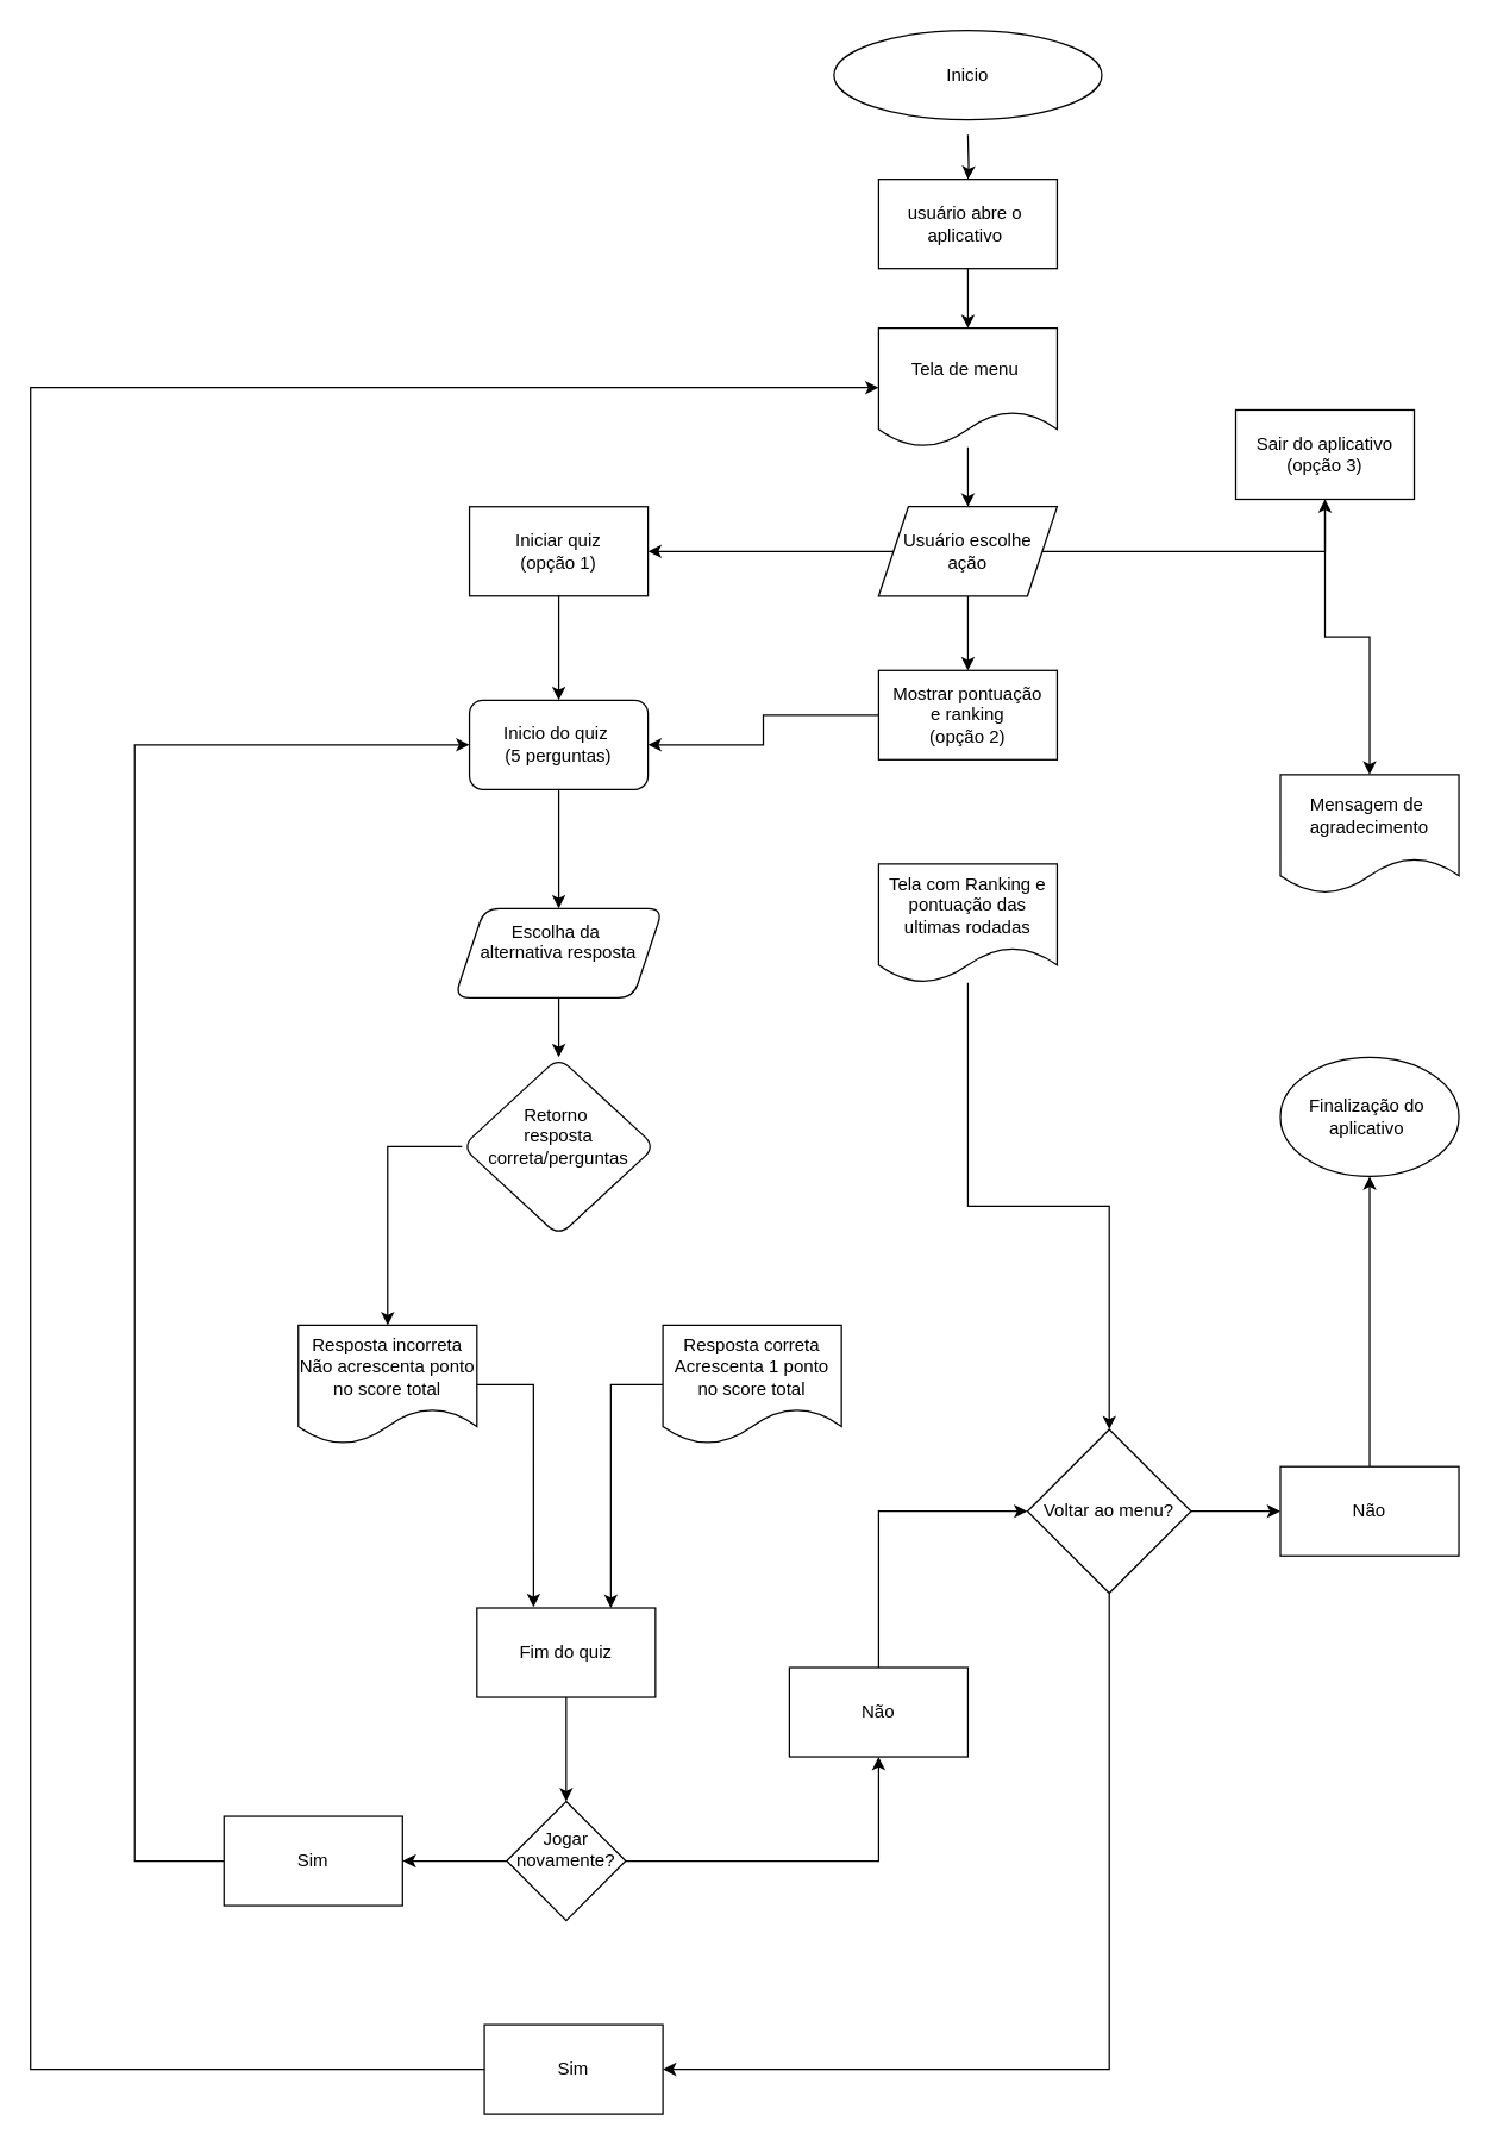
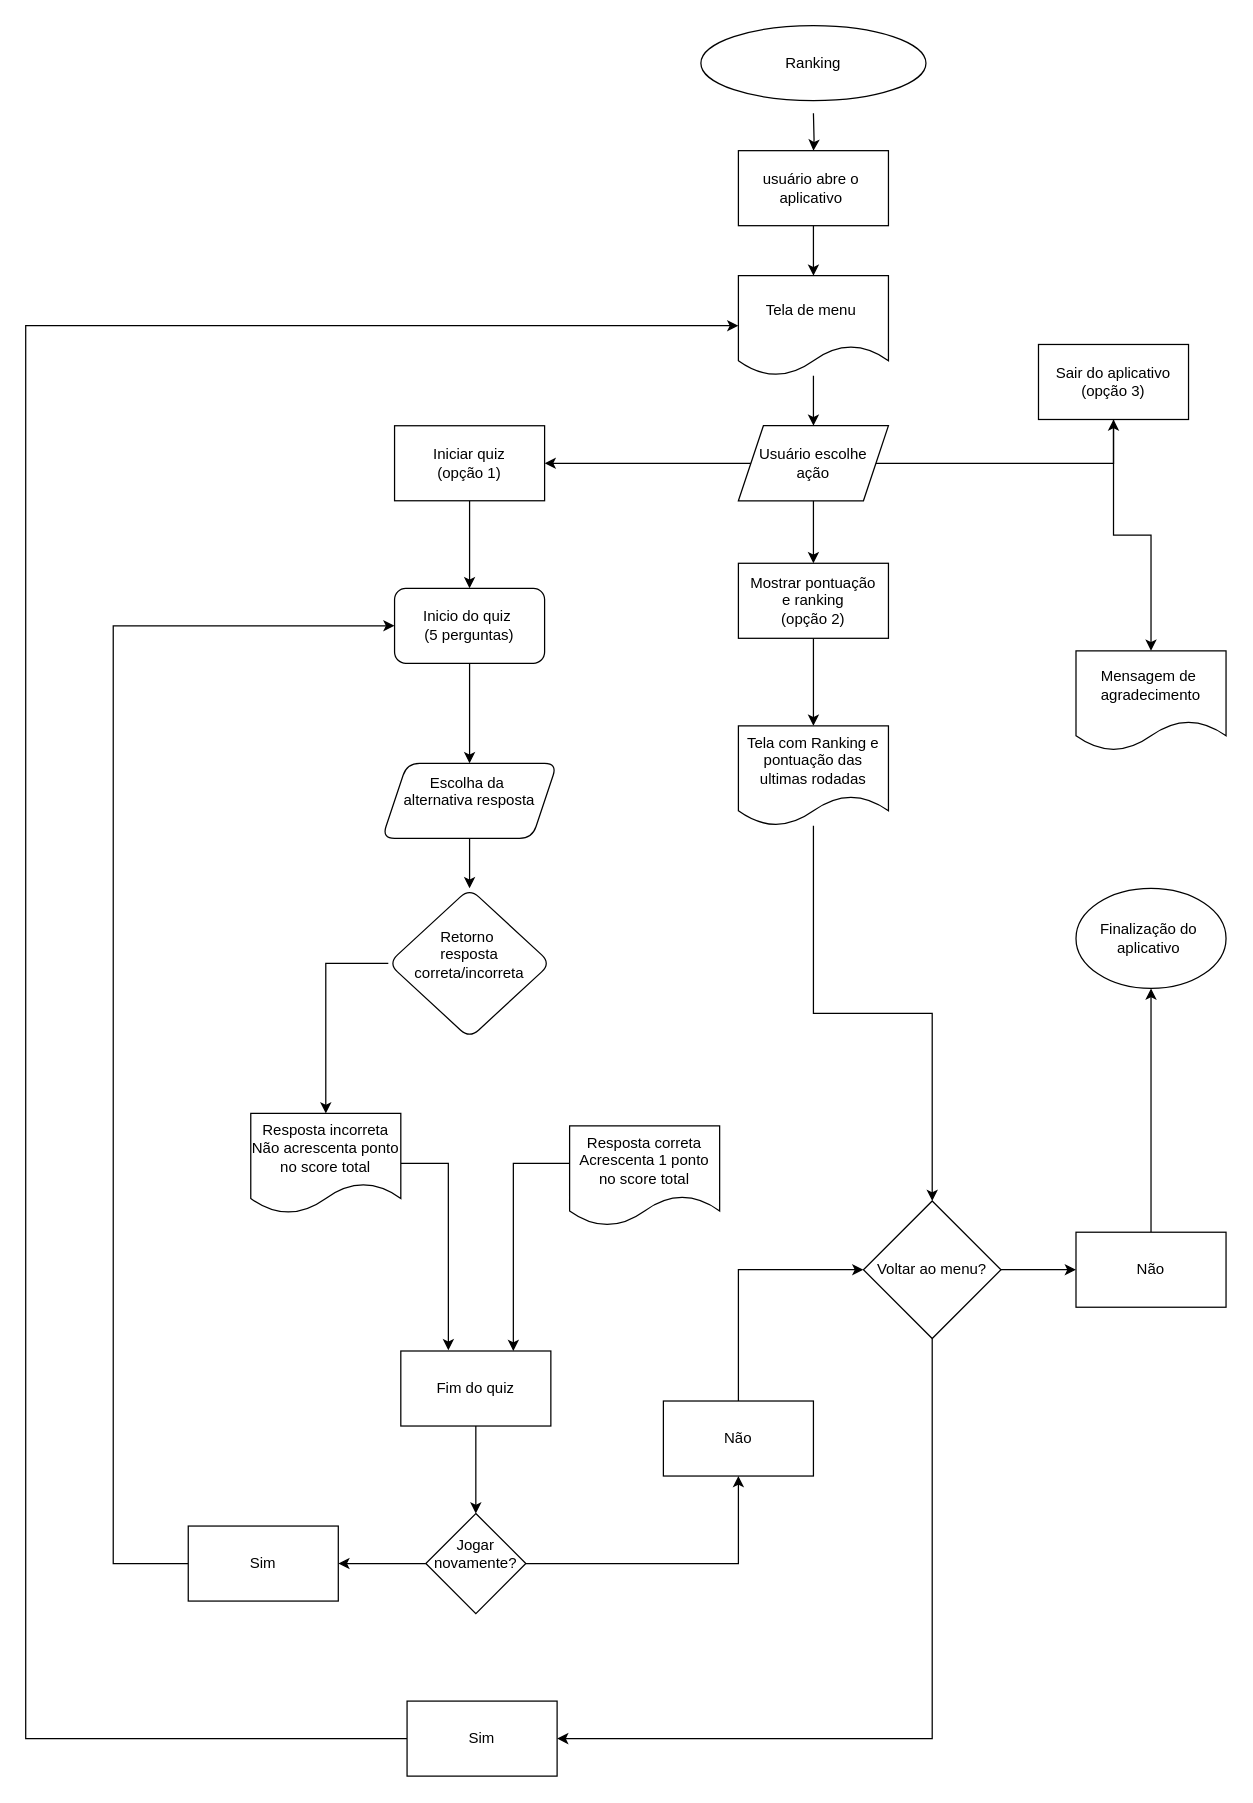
- <mxCell id="30" value="Inicio" style="ellipse;whiteSpace=wrap;html=1;" vertex="1" parent="1"><mxGeometry x="560" y="20" width="180" height="60" as="geometry" /></mxCell>
+ <mxCell id="30" value="Ranking" style="ellipse;whiteSpace=wrap;html=1;" vertex="1" parent="1"><mxGeometry x="560" y="20" width="180" height="60" as="geometry" /></mxCell>
- <mxCell id="9" value="" style="edgeStyle=orthogonalEdgeStyle;rounded=0;orthogonalLoop=1;jettySize=auto;html=1;" edge="1" parent="1" source="10" target="21"><mxGeometry relative="1" as="geometry" /></mxCell>
+ <mxCell id="9" value="" style="edgeStyle=orthogonalEdgeStyle;rounded=0;orthogonalLoop=1;jettySize=auto;html=1;" edge="1" parent="1" source="10" target="19"><mxGeometry relative="1" as="geometry" /></mxCell>
- <mxCell id="25" value="Retorno&amp;nbsp;&lt;div&gt;resposta correta/perguntas&lt;div&gt;&lt;br&gt;&lt;/div&gt;&lt;/div&gt;" style="rhombus;whiteSpace=wrap;html=1;rounded=1;" vertex="1" parent="1"><mxGeometry x="310" y="710" width="130" height="120" as="geometry" /></mxCell>
+ <mxCell id="25" value="Retorno&amp;nbsp;&lt;div&gt;resposta correta/incorreta&lt;div&gt;&lt;br&gt;&lt;/div&gt;&lt;/div&gt;" style="rhombus;whiteSpace=wrap;html=1;rounded=1;" vertex="1" parent="1"><mxGeometry x="310" y="710" width="130" height="120" as="geometry" /></mxCell>
- <mxCell id="27" value="Resposta correta&lt;div&gt;Acrescenta 1 ponto&lt;/div&gt;&lt;div&gt;no score total&lt;/div&gt;" style="shape=document;whiteSpace=wrap;html=1;boundedLbl=1;rounded=1;" vertex="1" parent="1"><mxGeometry x="445" y="890" width="120" height="80" as="geometry" /></mxCell>
+ <mxCell id="27" value="Resposta correta&lt;div&gt;Acrescenta 1 ponto&lt;/div&gt;&lt;div&gt;no score total&lt;/div&gt;" style="shape=document;whiteSpace=wrap;html=1;boundedLbl=1;rounded=1;" vertex="1" parent="1"><mxGeometry x="455" y="900" width="120" height="80" as="geometry" /></mxCell>
